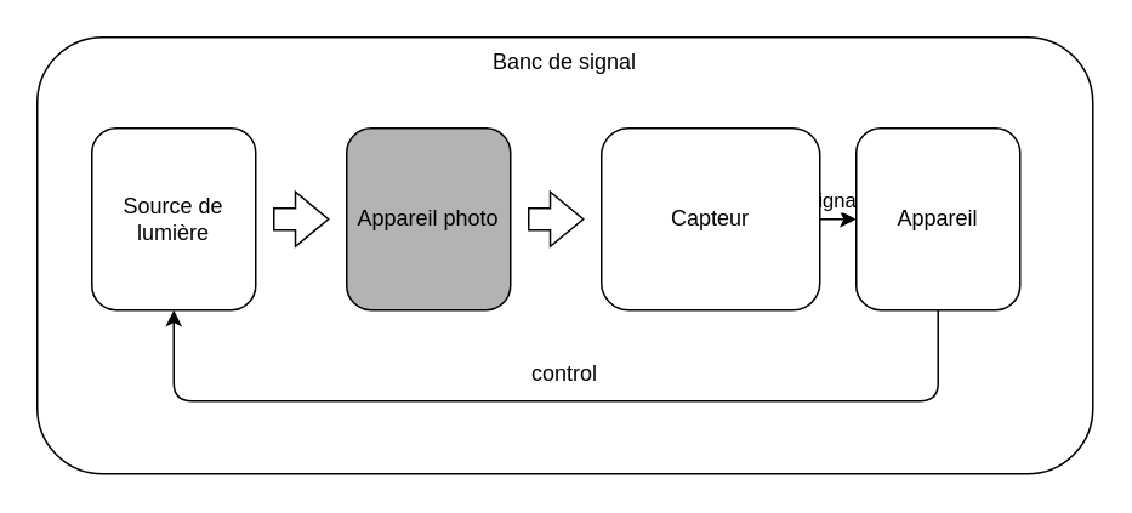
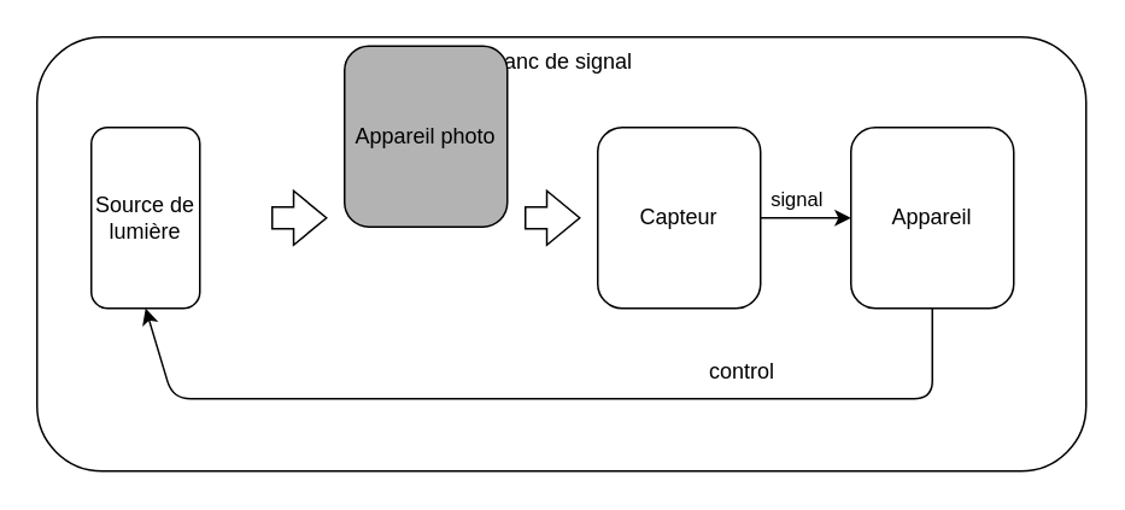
- <mxCell id="3" value="Source de lumière" style="rounded=1;whiteSpace=wrap;html=1;" vertex="1" parent="1"><mxGeometry x="50" y="70" width="90" height="100" as="geometry" /></mxCell>
+ <mxCell id="3" value="Source de lumière" style="rounded=1;whiteSpace=wrap;html=1;" vertex="1" parent="1"><mxGeometry x="50" y="70" width="60" height="100" as="geometry" /></mxCell>
- <mxCell id="4" value="Appareil photo" style="rounded=1;whiteSpace=wrap;html=1;fillColor=#B3B3B3;" vertex="1" parent="1"><mxGeometry x="190" y="70" width="90" height="100" as="geometry" /></mxCell>
+ <mxCell id="4" value="Appareil photo" style="rounded=1;whiteSpace=wrap;html=1;fillColor=#B3B3B3;" vertex="1" parent="1"><mxGeometry x="190" y="25" width="90" height="100" as="geometry" /></mxCell>
- <mxCell id="6" value="Capteur" style="rounded=1;whiteSpace=wrap;html=1;" vertex="1" parent="1"><mxGeometry x="330" y="70" width="120" height="100" as="geometry" /></mxCell>
+ <mxCell id="6" value="Capteur" style="rounded=1;whiteSpace=wrap;html=1;" vertex="1" parent="1"><mxGeometry x="330" y="70" width="90" height="100" as="geometry" /></mxCell>
- <mxCell id="11" value="control" style="text;html=1;align=center;verticalAlign=middle;whiteSpace=wrap;rounded=0;" vertex="1" parent="1"><mxGeometry x="280" y="190" width="60" height="30" as="geometry" /></mxCell>
+ <mxCell id="11" value="control" style="text;html=1;align=center;verticalAlign=middle;whiteSpace=wrap;rounded=0;" vertex="1" parent="1"><mxGeometry x="380" y="190" width="60" height="30" as="geometry" /></mxCell>
